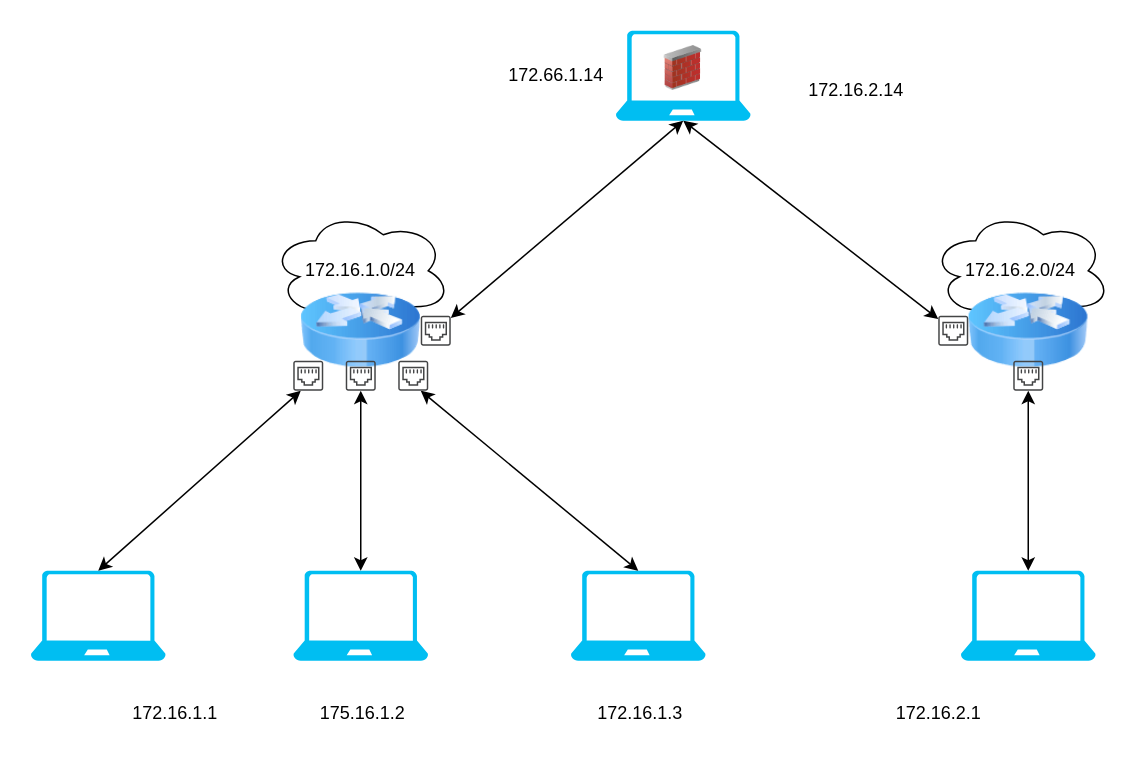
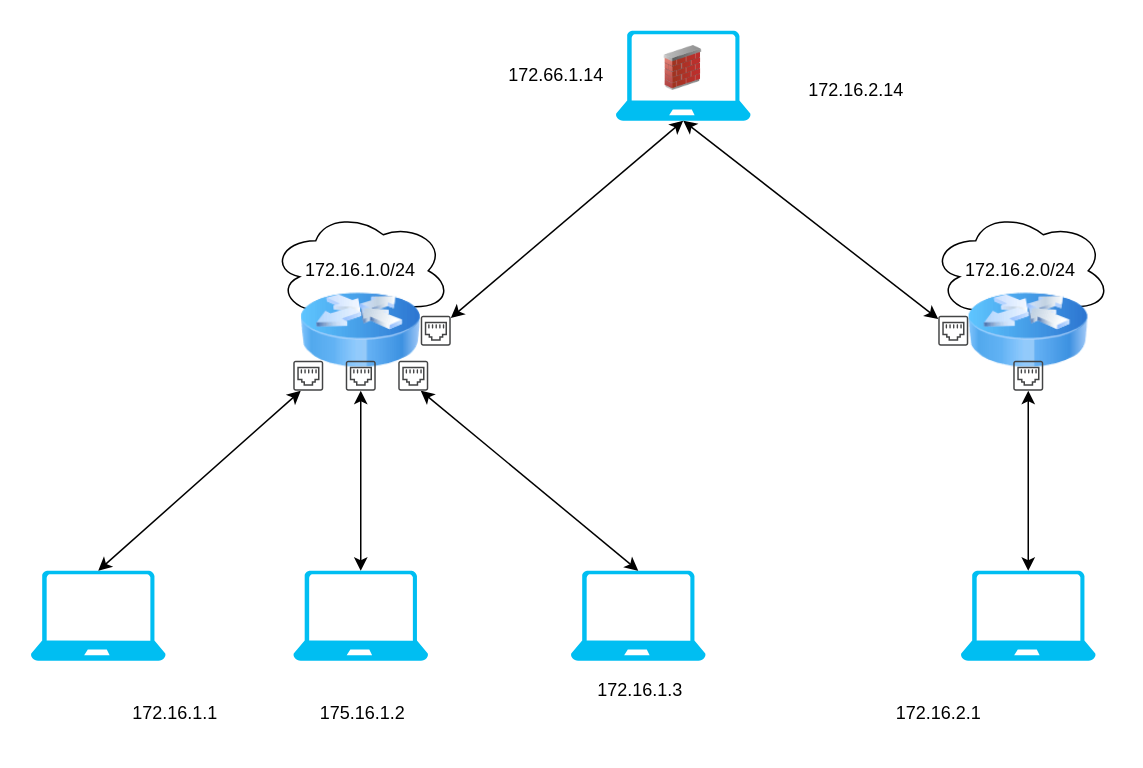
- <mxCell id="26" value="172.16.1.3" style="text;html=1;align=center;verticalAlign=middle;resizable=0;points=[];autosize=1;strokeColor=none;fillColor=none;" vertex="1" parent="1"><mxGeometry x="388" y="462" width="75" height="26" as="geometry" /></mxCell>
+ <mxCell id="26" value="172.16.1.3" style="text;html=1;align=center;verticalAlign=middle;resizable=0;points=[];autosize=1;strokeColor=none;fillColor=none;" vertex="1" parent="1"><mxGeometry x="388" y="447" width="75" height="26" as="geometry" /></mxCell>
